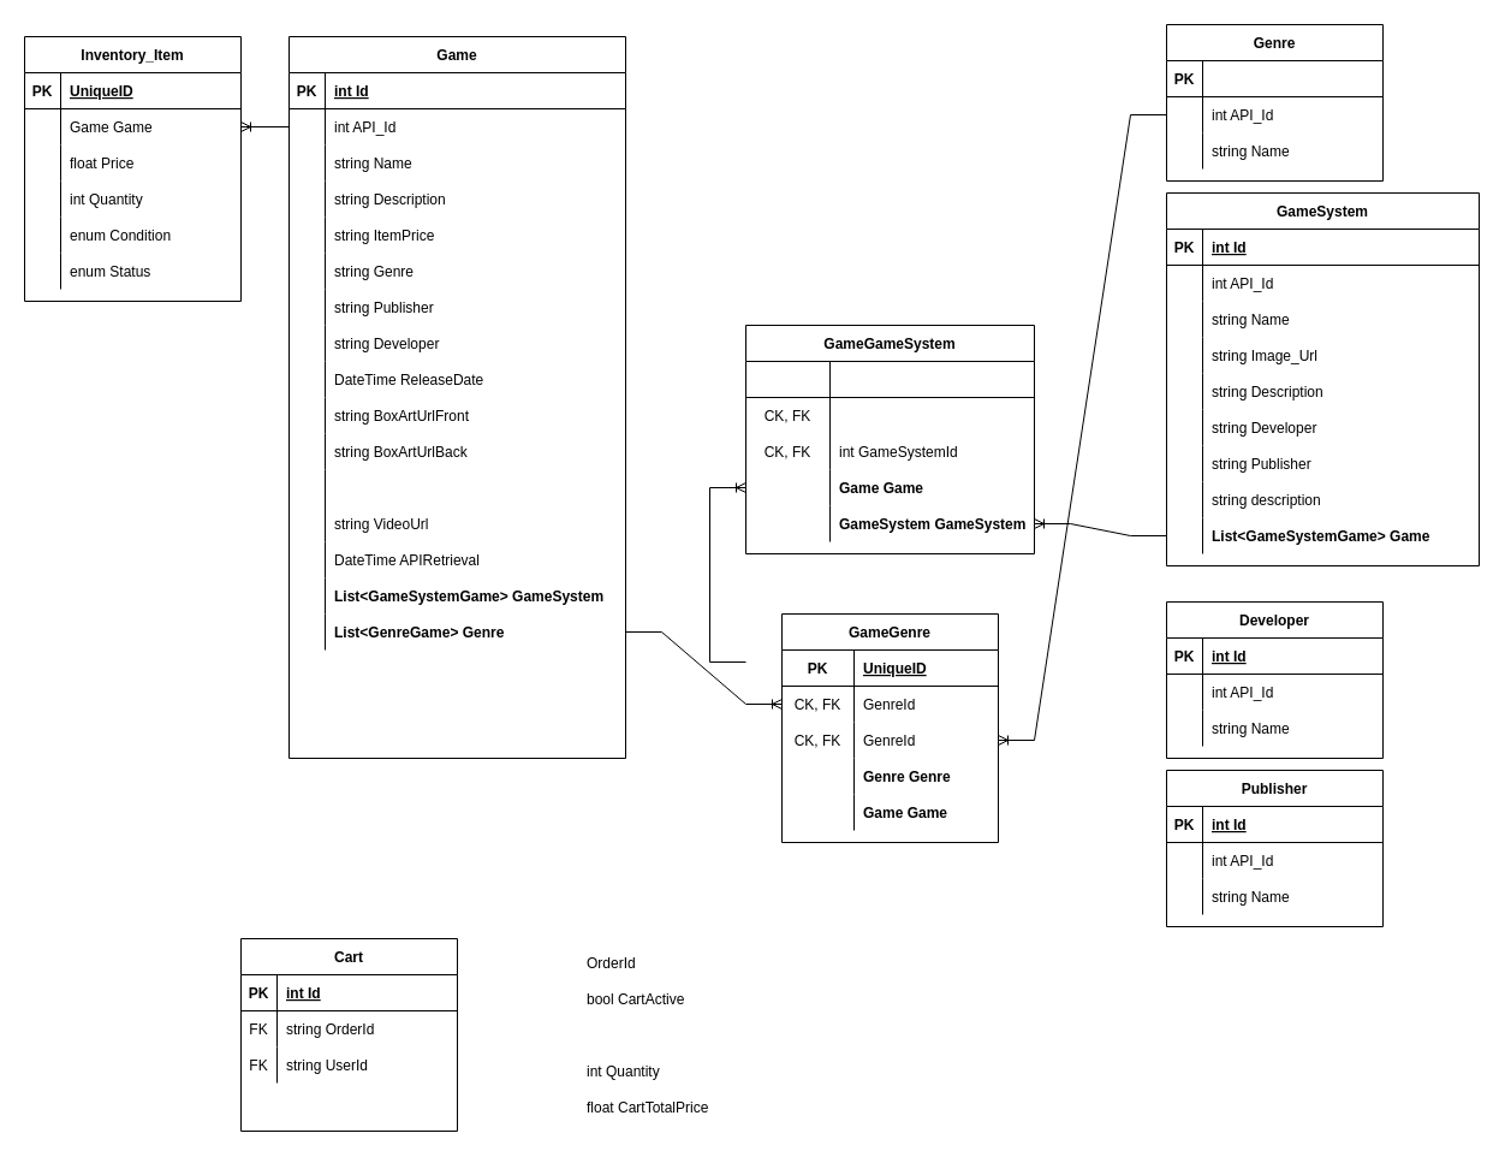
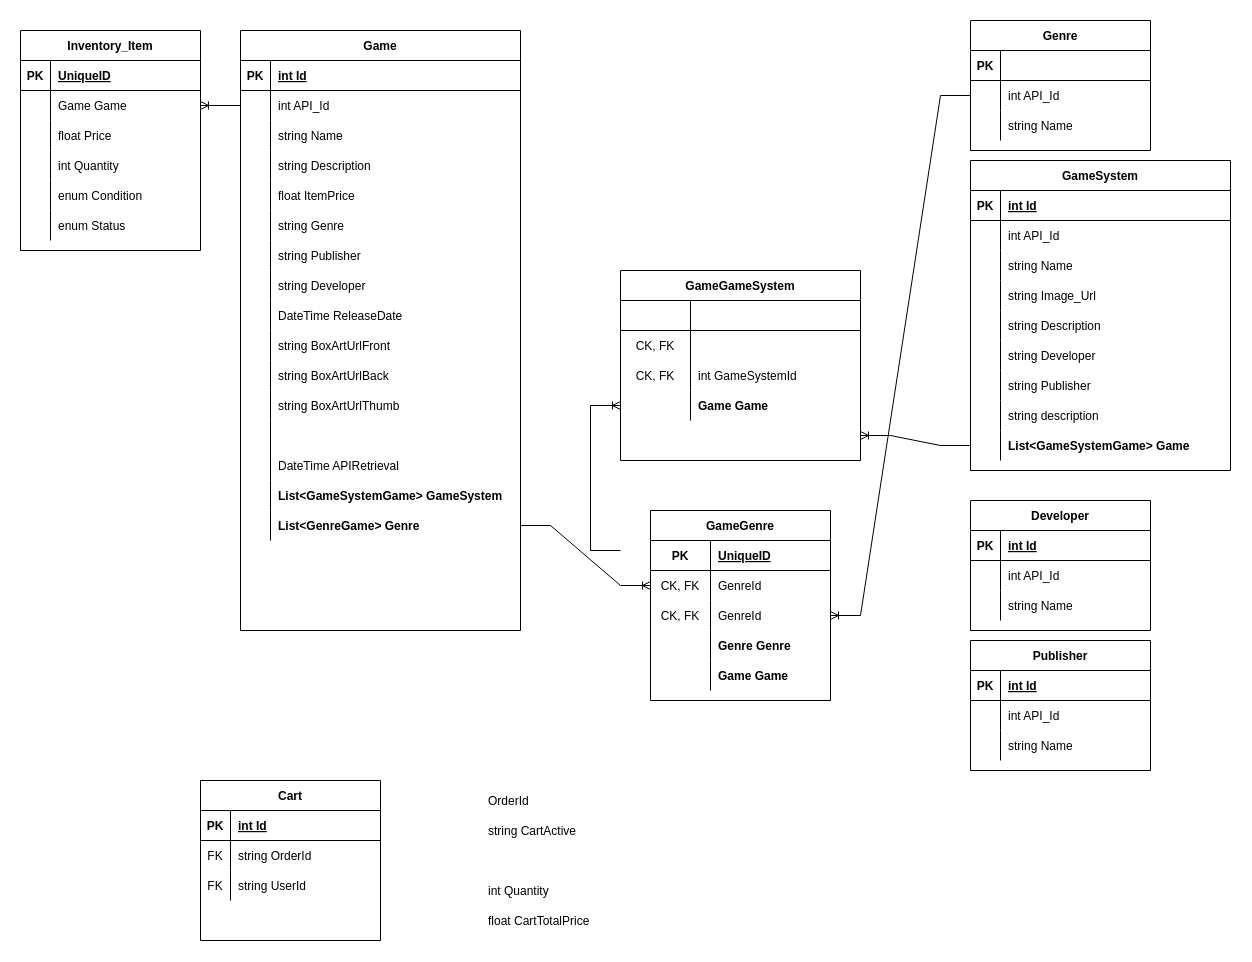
- <mxCell id="17" value="string ItemPrice" style="shape=partialRectangle;overflow=hidden;connectable=0;fillColor=none;top=0;left=0;bottom=0;right=0;align=left;spacingLeft=6;" parent="15" vertex="1"><mxGeometry x="30" width="250" height="30" as="geometry"><mxRectangle width="250" height="30" as="alternateBounds" /></mxGeometry></mxCell>
+ <mxCell id="17" value="float ItemPrice" style="shape=partialRectangle;overflow=hidden;connectable=0;fillColor=none;top=0;left=0;bottom=0;right=0;align=left;spacingLeft=6;" parent="15" vertex="1"><mxGeometry x="30" width="250" height="30" as="geometry"><mxRectangle width="250" height="30" as="alternateBounds" /></mxGeometry></mxCell>
+ <mxCell id="38" value="string BoxArtUrlThumb" style="shape=partialRectangle;overflow=hidden;connectable=0;fillColor=none;top=0;left=0;bottom=0;right=0;align=left;spacingLeft=6;" parent="36" vertex="1"><mxGeometry x="30" width="250" height="30" as="geometry"><mxRectangle width="250" height="30" as="alternateBounds" /></mxGeometry></mxCell>
- <mxCell id="41" value="string VideoUrl" style="shape=partialRectangle;overflow=hidden;connectable=0;fillColor=none;top=0;left=0;bottom=0;right=0;align=left;spacingLeft=6;" parent="39" vertex="1"><mxGeometry x="30" width="250" height="30" as="geometry"><mxRectangle width="250" height="30" as="alternateBounds" /></mxGeometry></mxCell>
- <mxCell id="160" value="GameSystem GameSystem" style="shape=partialRectangle;connectable=0;fillColor=none;top=0;left=0;bottom=0;right=0;align=left;spacingLeft=6;overflow=hidden;fontStyle=1" parent="158" vertex="1"><mxGeometry x="70" width="170" height="30" as="geometry"><mxRectangle width="170" height="30" as="alternateBounds" /></mxGeometry></mxCell>
- <mxCell id="176" value="bool CartActive" style="shape=partialRectangle;overflow=hidden;connectable=0;fillColor=none;top=0;left=0;bottom=0;right=0;align=left;spacingLeft=6;fontStyle=0" parent="1" vertex="1"><mxGeometry x="480" y="815" width="220" height="30" as="geometry" /></mxCell>
+ <mxCell id="176" value="string CartActive" style="shape=partialRectangle;overflow=hidden;connectable=0;fillColor=none;top=0;left=0;bottom=0;right=0;align=left;spacingLeft=6;fontStyle=0" parent="1" vertex="1"><mxGeometry x="480" y="815" width="220" height="30" as="geometry" /></mxCell>
